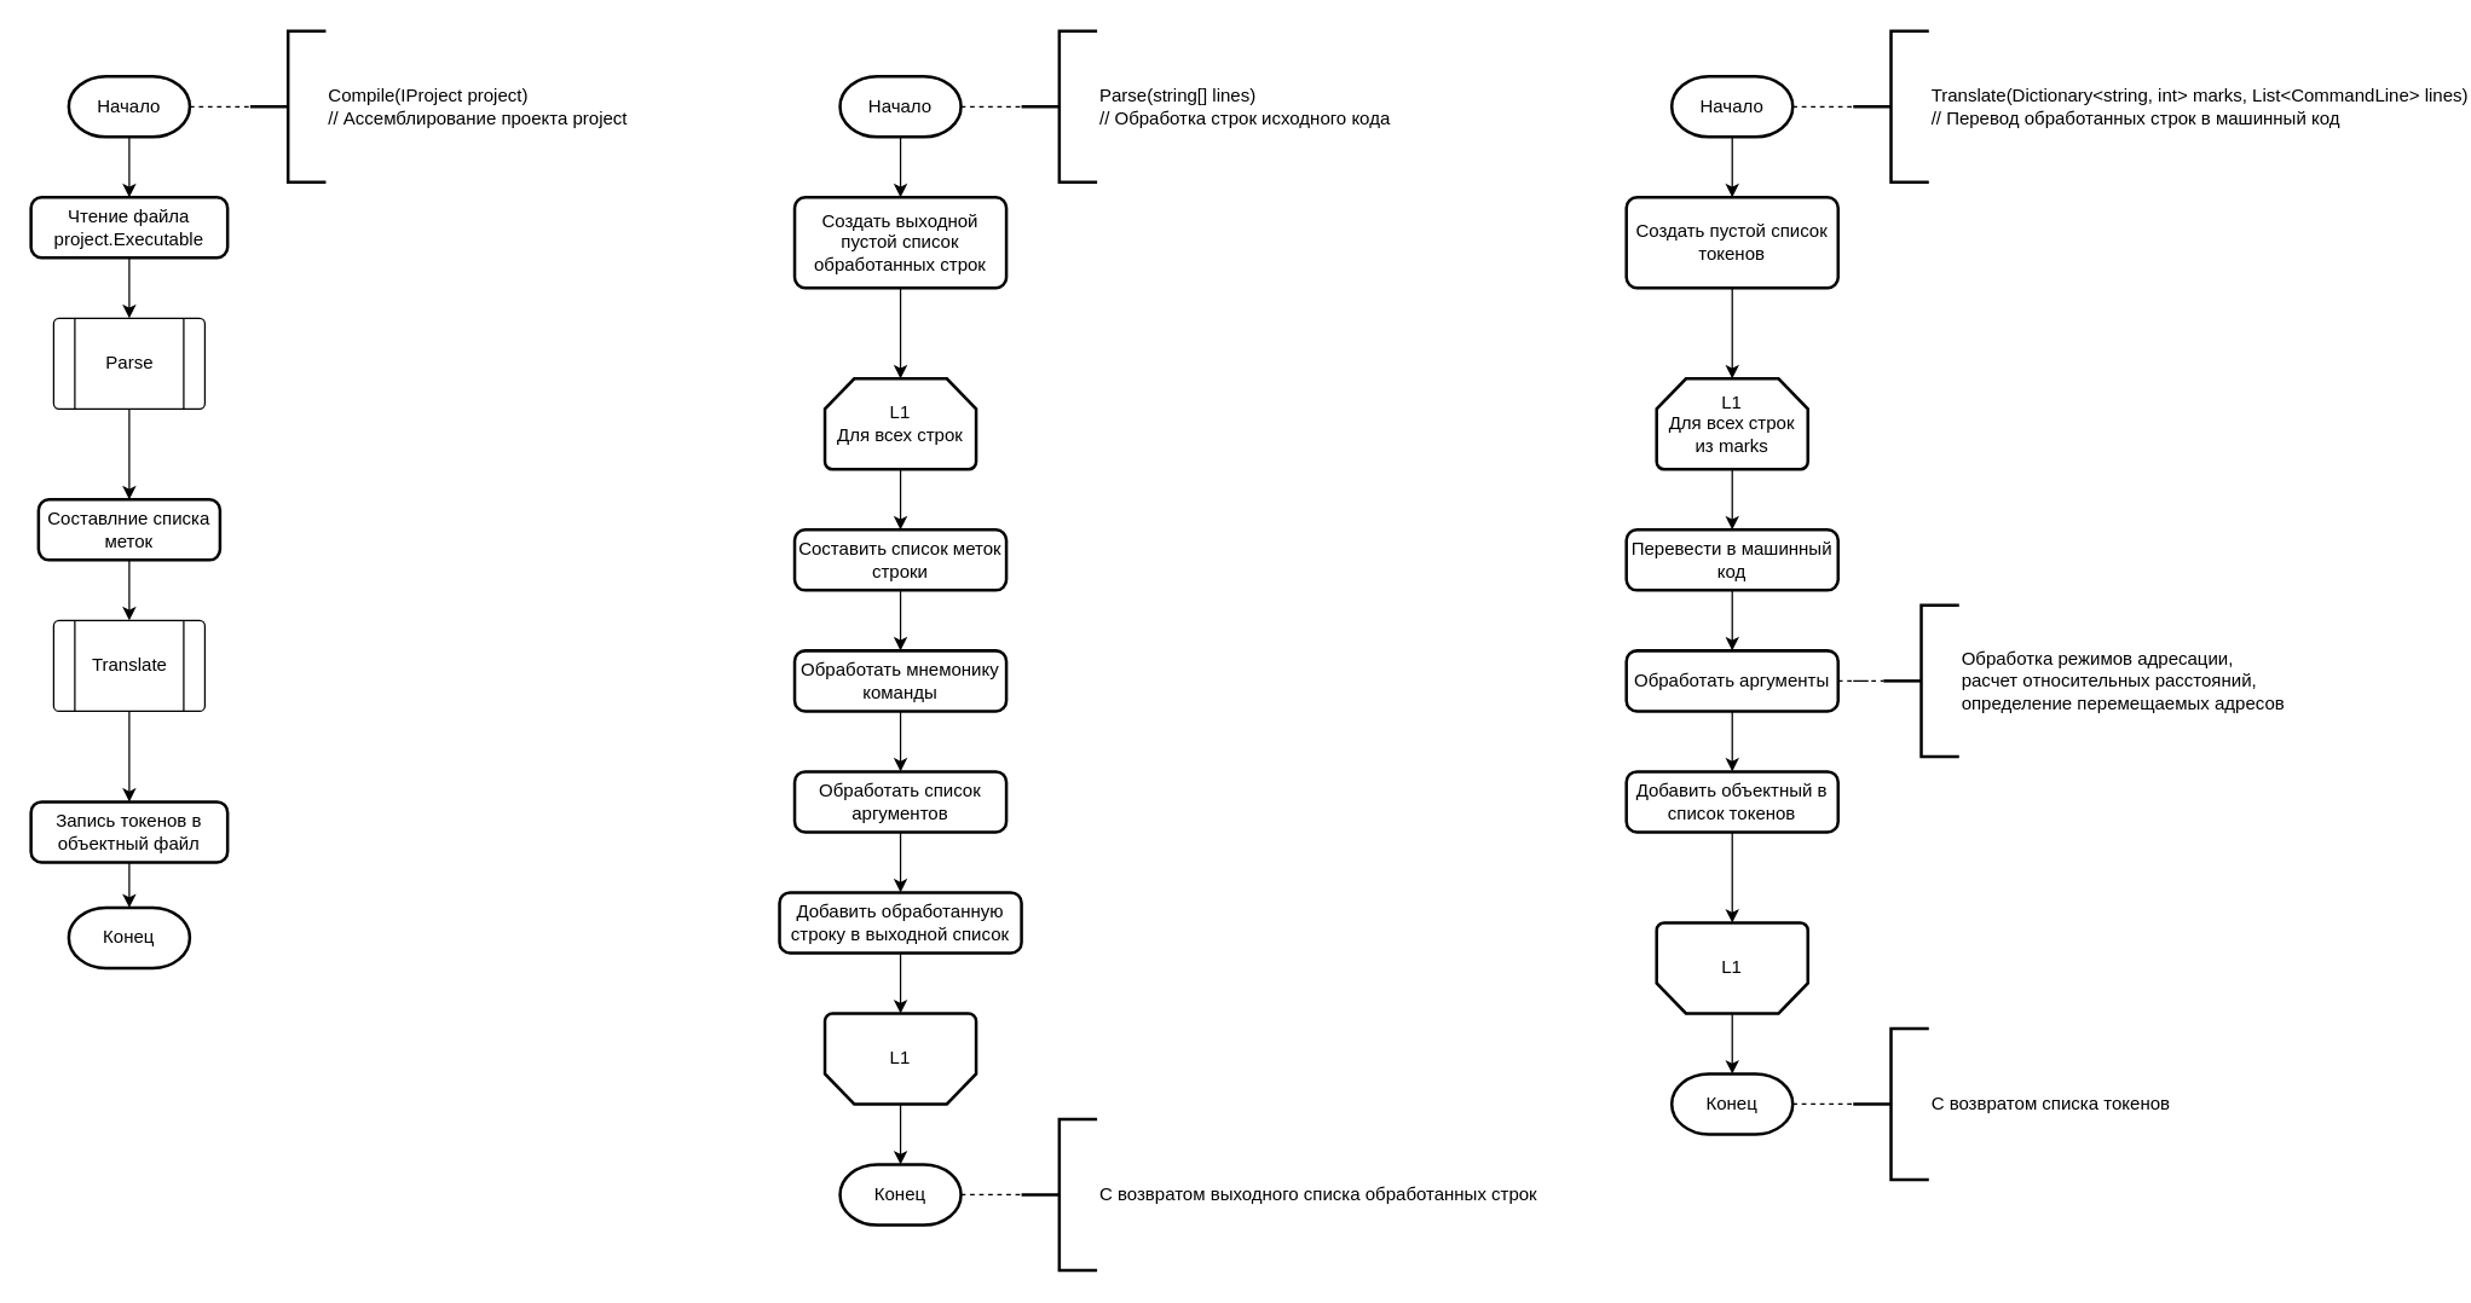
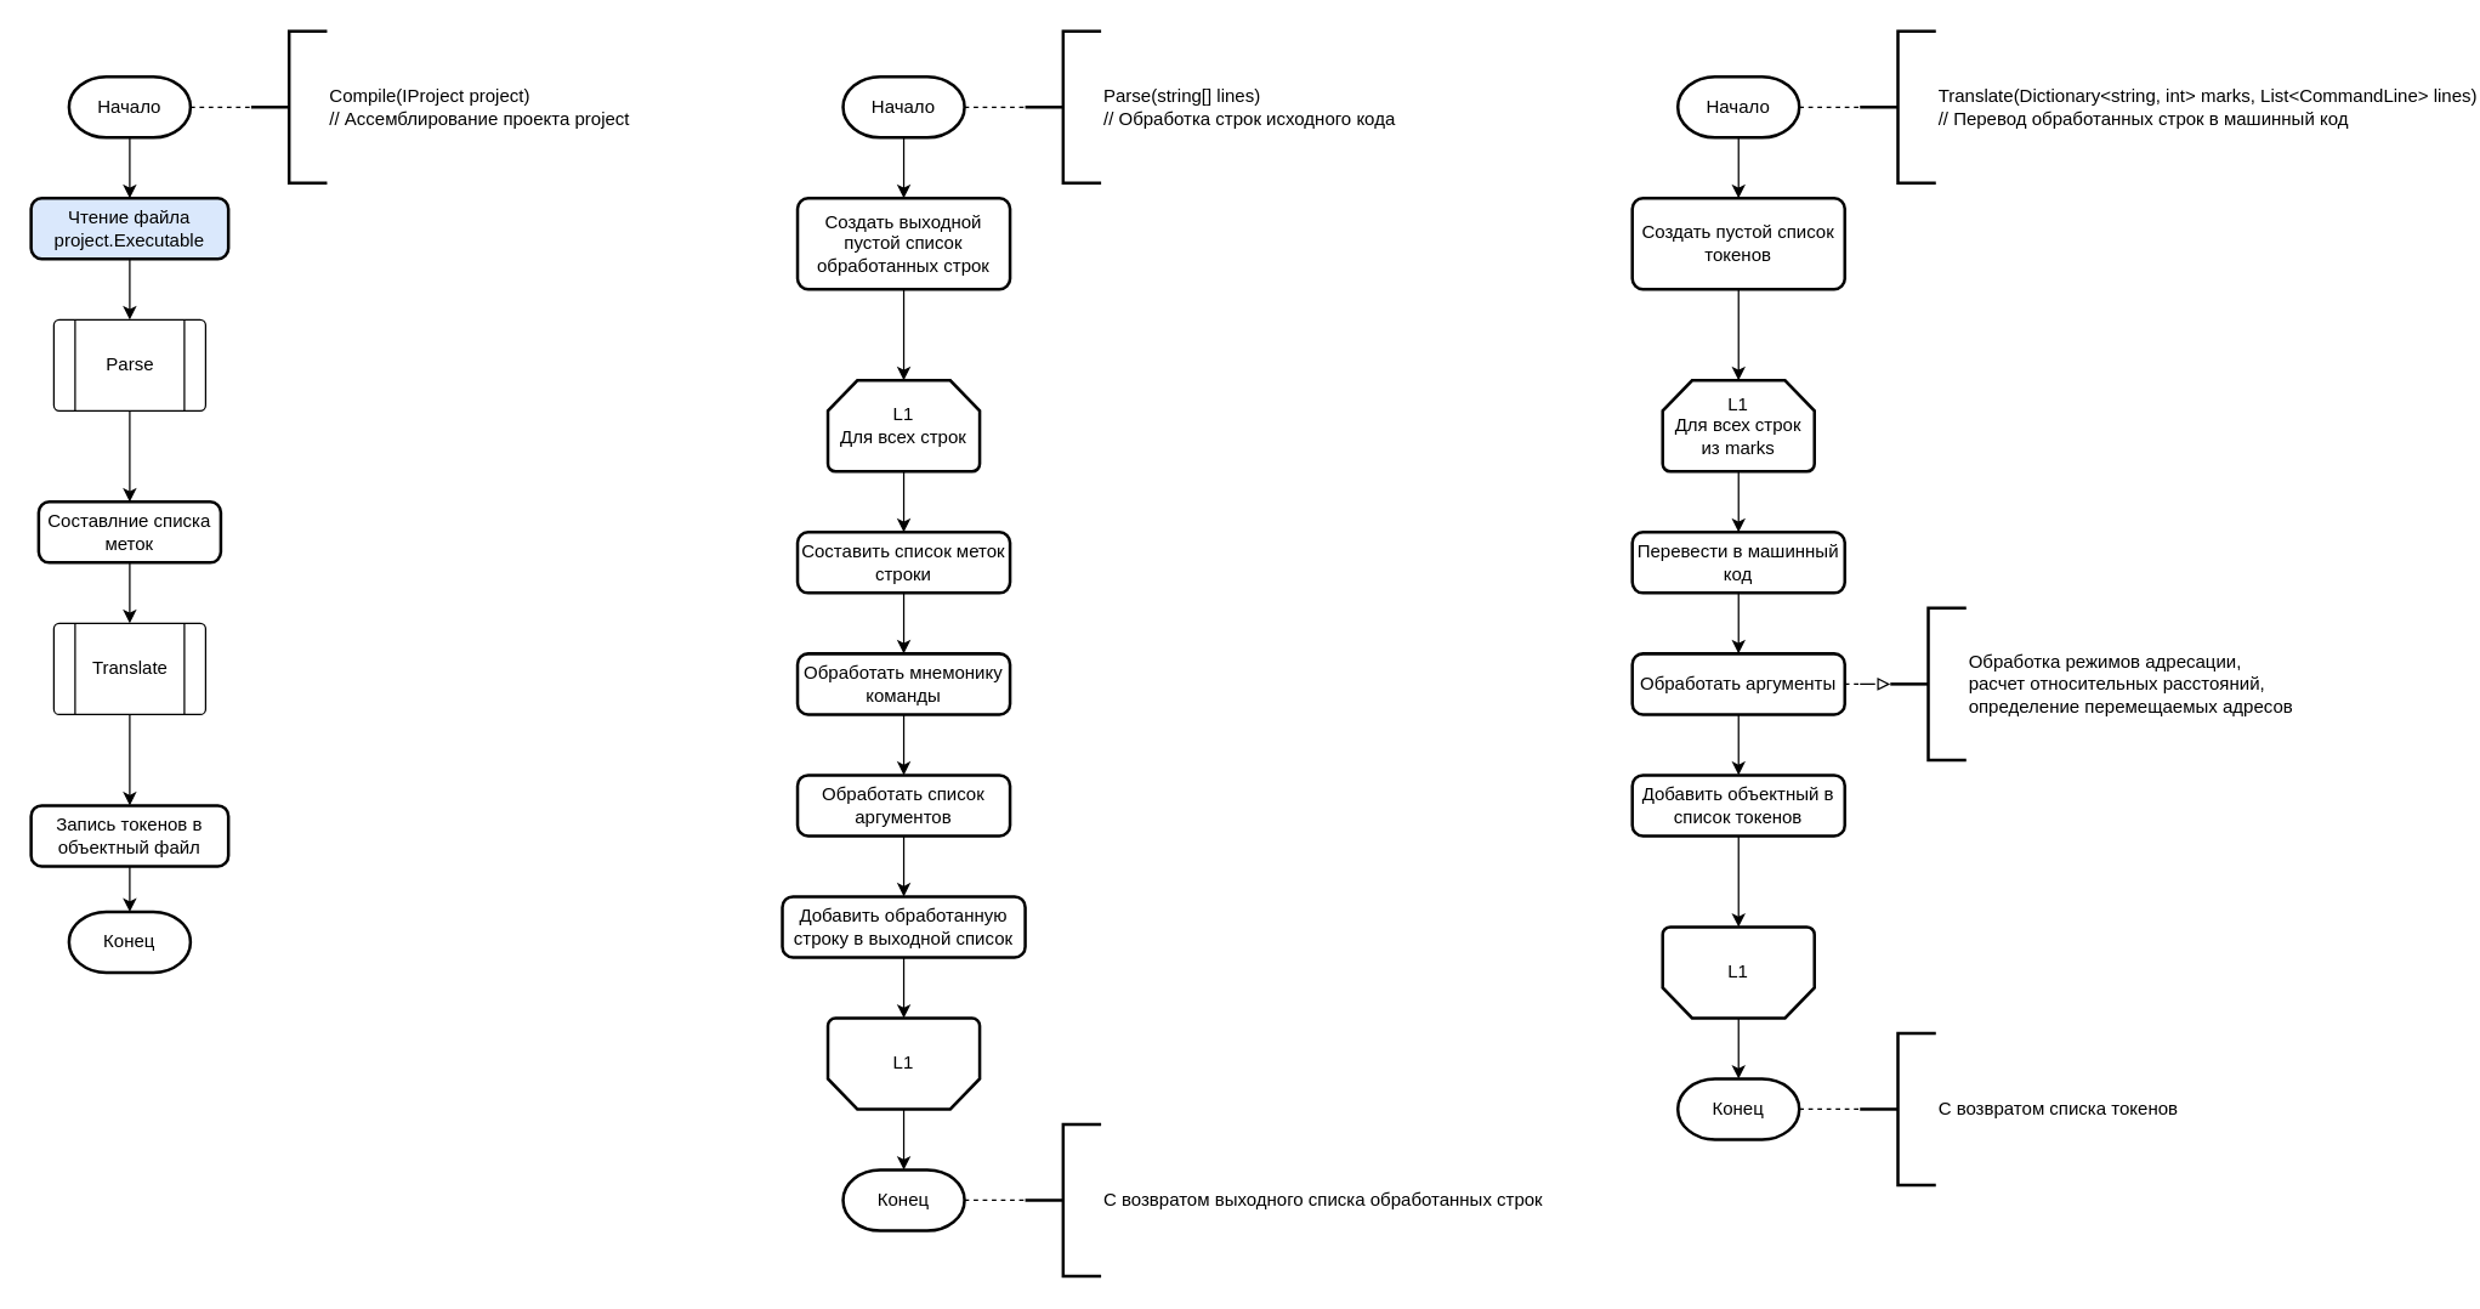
- <mxCell id="7" value="Чтение файла project.Executable" style="rounded=1;whiteSpace=wrap;html=1;absoluteArcSize=1;arcSize=14;strokeWidth=2;" vertex="1" parent="1"><mxGeometry x="20" y="130" width="130" height="40" as="geometry" /></mxCell>
+ <mxCell id="7" value="Чтение файла project.Executable" style="rounded=1;whiteSpace=wrap;html=1;absoluteArcSize=1;arcSize=14;strokeWidth=2;fillColor=#dae8fc;" vertex="1" parent="1"><mxGeometry x="20" y="130" width="130" height="40" as="geometry" /></mxCell>
- <mxCell id="49" value="" style="edgeStyle=orthogonalEdgeStyle;rounded=0;orthogonalLoop=1;jettySize=auto;html=1;dashed=1;endArrow=none;endFill=0;" edge="1" parent="1" source="50" target="60"><mxGeometry relative="1" as="geometry" /></mxCell>
+ <mxCell id="49" value="" style="edgeStyle=orthogonalEdgeStyle;rounded=0;orthogonalLoop=1;jettySize=auto;html=1;dashed=1;endArrow=block;endFill=0;" edge="1" parent="1" source="50" target="60"><mxGeometry relative="1" as="geometry" /></mxCell>
